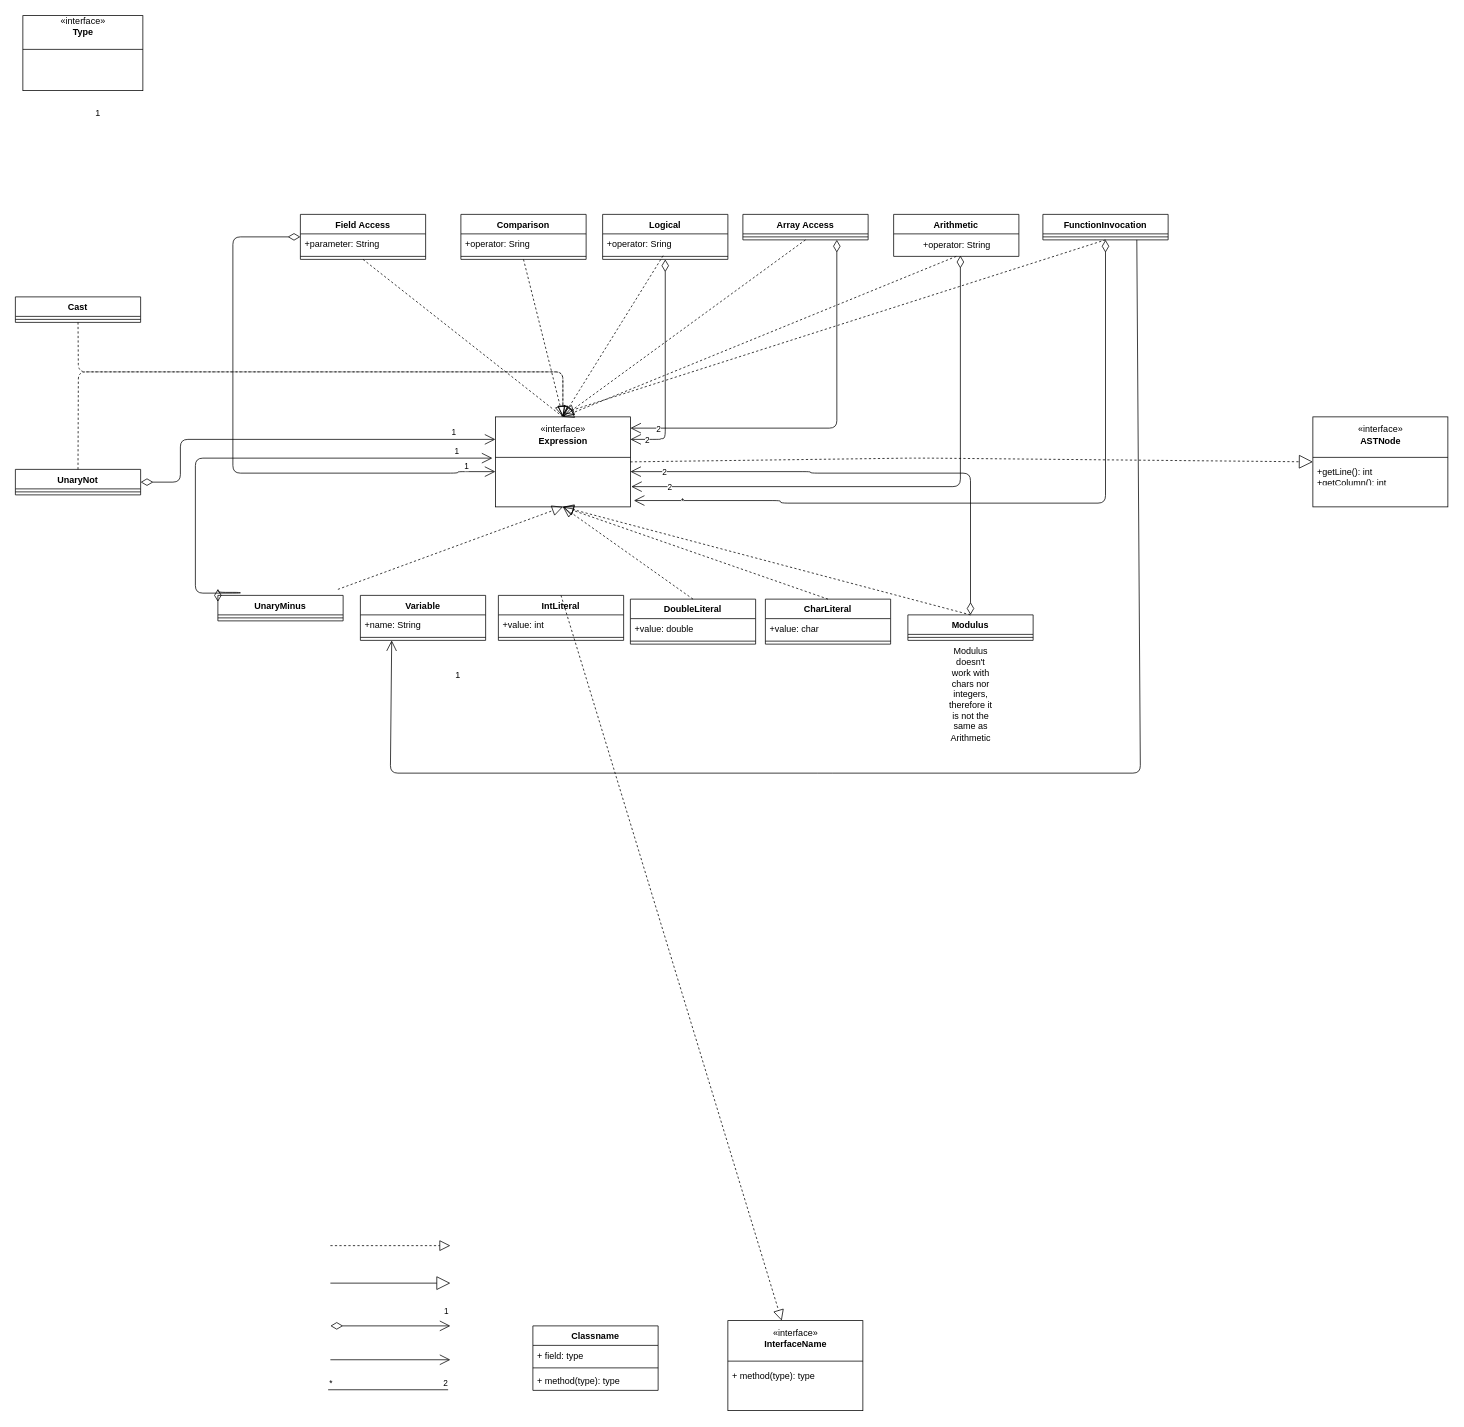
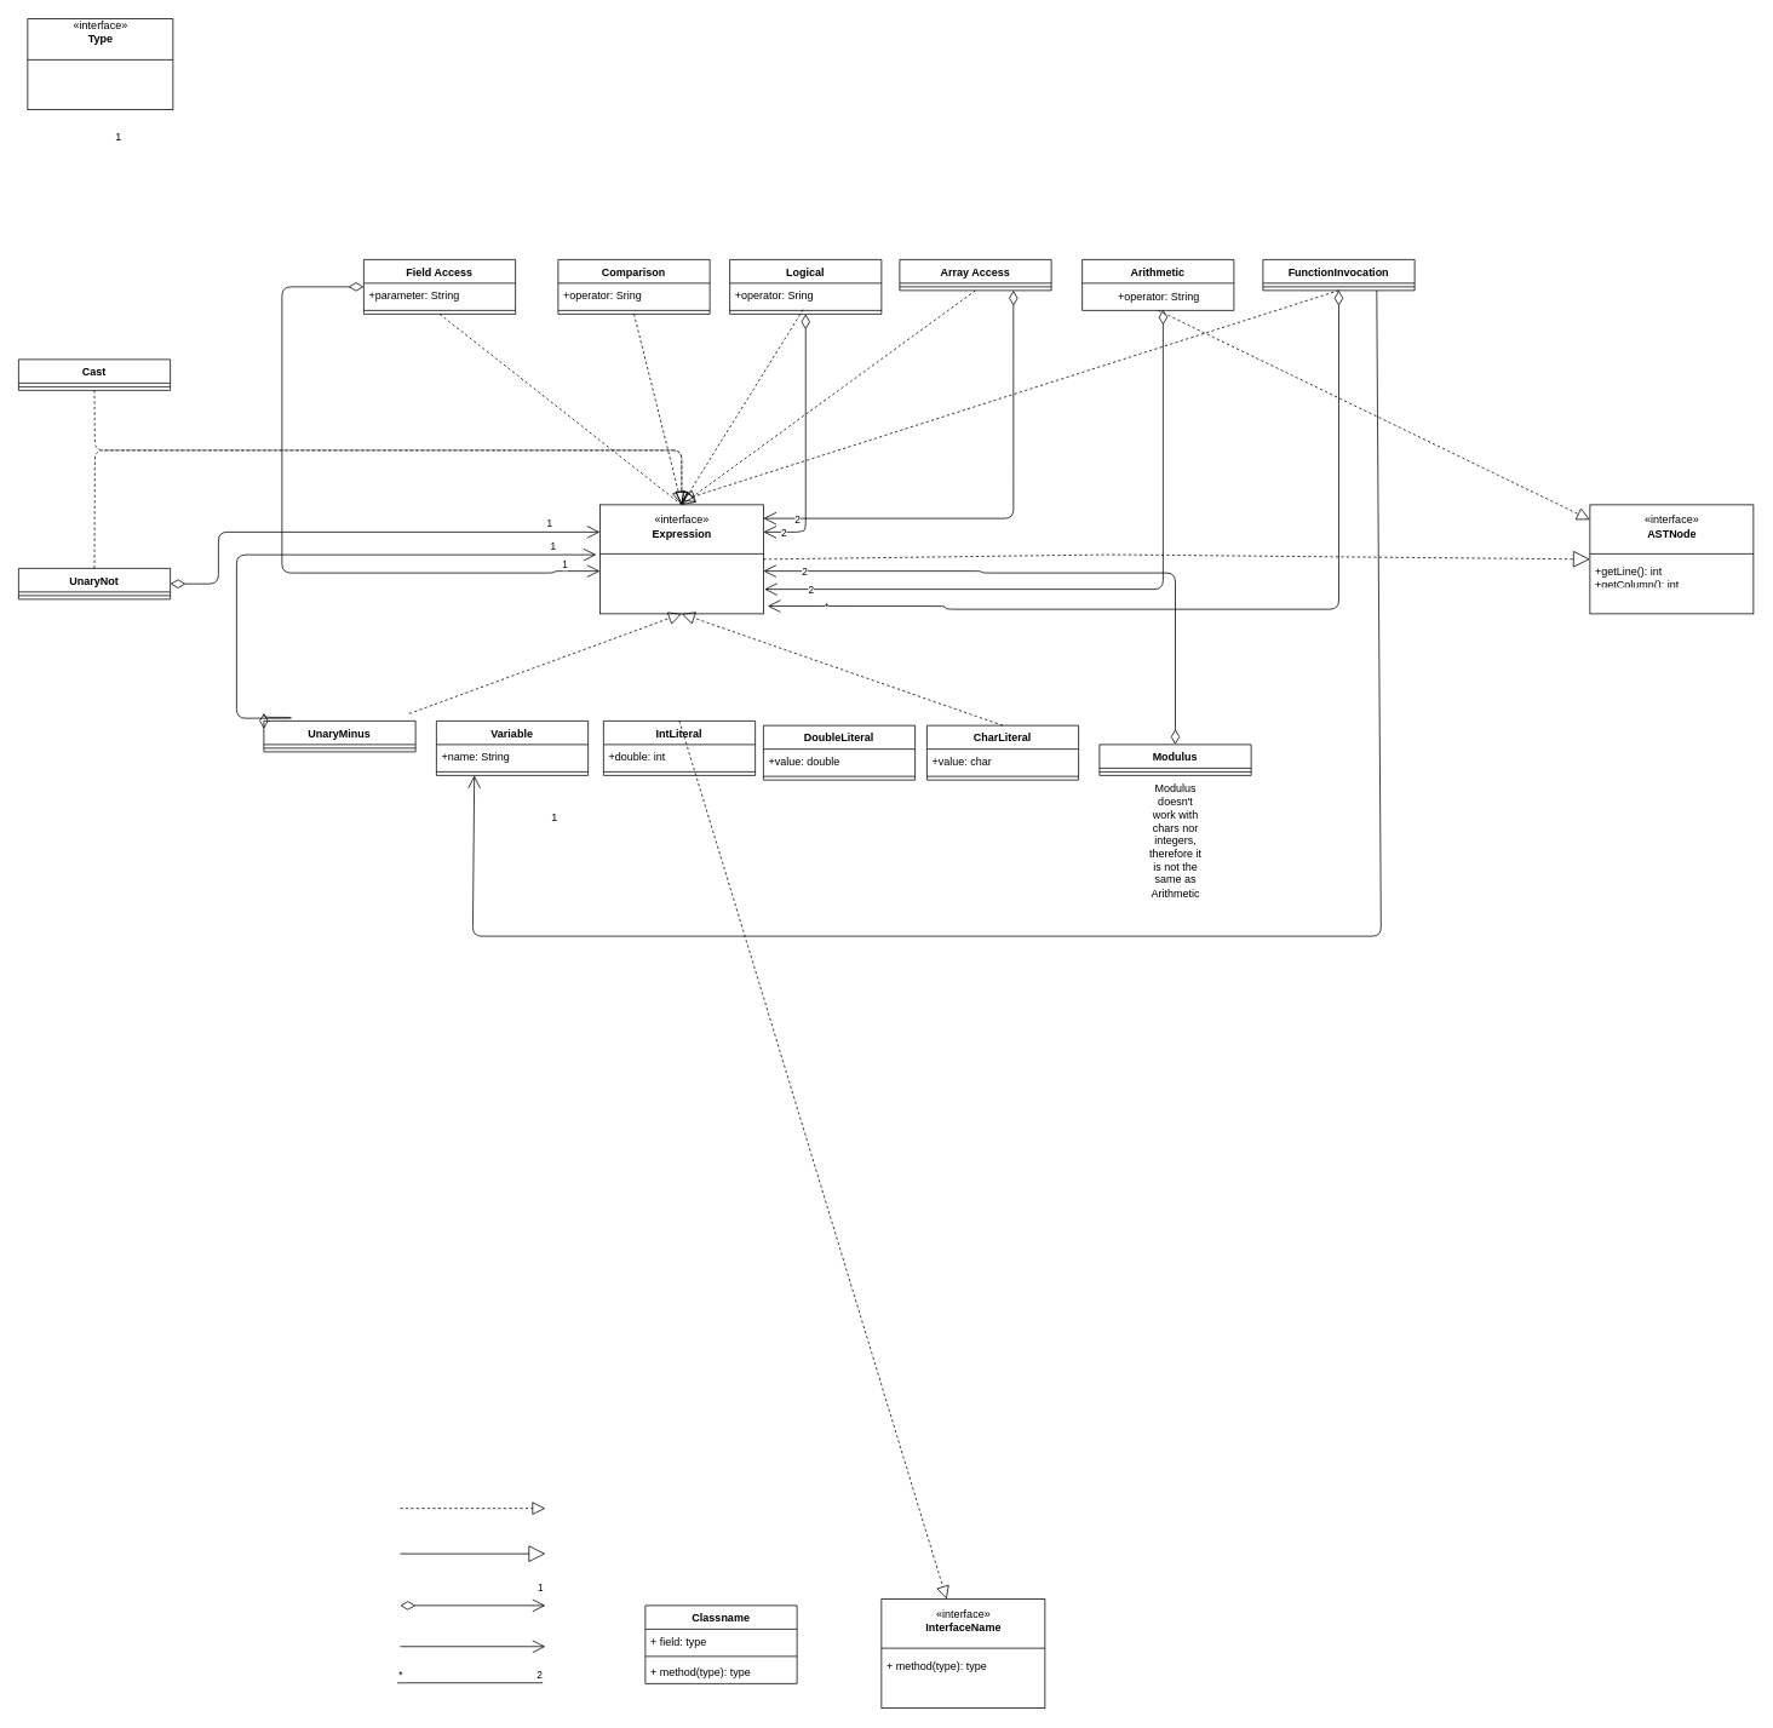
- <mxCell id="72" value="" style="endArrow=block;dashed=1;endFill=0;endSize=12;html=1;exitX=0.5;exitY=1;exitDx=0;exitDy=0;entryX=0.5;entryY=0;entryDx=0;entryDy=0;" parent="1" source="70" target="29" edge="1"><mxGeometry width="160" relative="1" as="geometry"><mxPoint x="1378.5" y="330" as="sourcePoint" /><mxPoint x="951" y="555" as="targetPoint" /></mxGeometry></mxCell>
+ <mxCell id="72" value="" style="endArrow=block;dashed=1;endFill=0;endSize=12;html=1;exitX=0.5;exitY=1;exitDx=0;exitDy=0;" parent="1" source="70" target="87" edge="1"><mxGeometry width="160" relative="1" as="geometry"><mxPoint x="1378.5" y="330" as="sourcePoint" /><mxPoint x="951" y="555" as="targetPoint" /></mxGeometry></mxCell>
- <mxCell id="45" value="" style="endArrow=block;dashed=1;endFill=0;endSize=12;html=1;entryX=0.5;entryY=1;entryDx=0;entryDy=0;exitX=0.5;exitY=0;exitDx=0;exitDy=0;" parent="1" source="38" target="29" edge="1"><mxGeometry width="160" relative="1" as="geometry"><mxPoint x="510" y="405" as="sourcePoint" /><mxPoint x="510" y="615" as="targetPoint" /></mxGeometry></mxCell>
- <mxCell id="76" value="" style="endArrow=block;dashed=1;endFill=0;endSize=12;html=1;exitX=0.5;exitY=0;exitDx=0;exitDy=0;entryX=0.5;entryY=1;entryDx=0;entryDy=0;" parent="1" source="74" target="29" edge="1"><mxGeometry width="160" relative="1" as="geometry"><mxPoint x="1216.987" y="767.02" as="sourcePoint" /><mxPoint x="980" y="659" as="targetPoint" /></mxGeometry></mxCell>
- <mxCell id="22" value="+value: int" style="text;strokeColor=none;fillColor=none;align=left;verticalAlign=top;spacingLeft=4;spacingRight=4;overflow=hidden;rotatable=0;points=[[0,0.5],[1,0.5]];portConstraint=eastwest;" parent="21" vertex="1"><mxGeometry y="26" width="167" height="26" as="geometry" /></mxCell>
+ <mxCell id="22" value="+double: int" style="text;strokeColor=none;fillColor=none;align=left;verticalAlign=top;spacingLeft=4;spacingRight=4;overflow=hidden;rotatable=0;points=[[0,0.5],[1,0.5]];portConstraint=eastwest;" parent="21" vertex="1"><mxGeometry y="26" width="167" height="26" as="geometry" /></mxCell>
